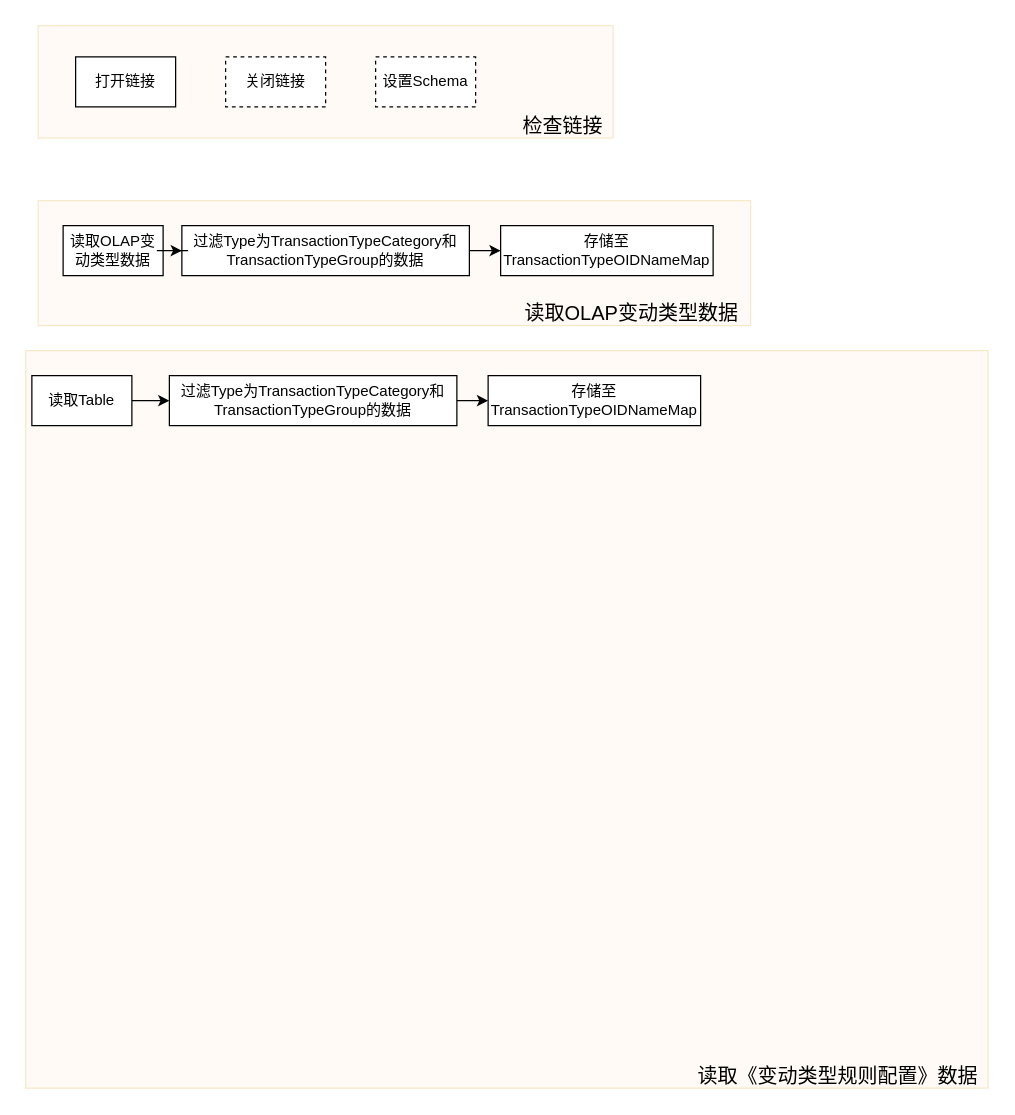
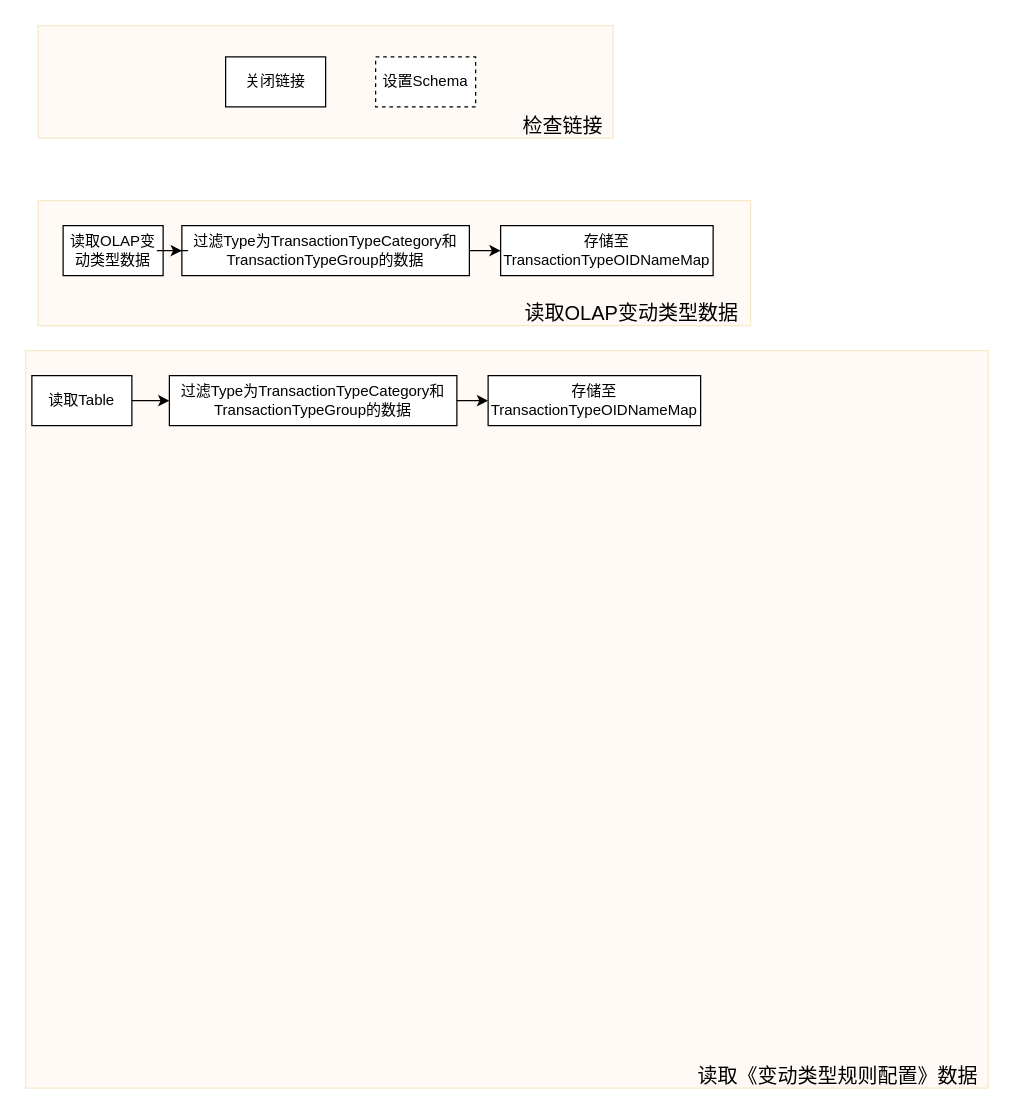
- <mxCell id="7" value="打开链接" style="rounded=0;whiteSpace=wrap;html=1;" parent="2" vertex="1"><mxGeometry x="30" y="25" width="80" height="40" as="geometry" /></mxCell>
- <mxCell id="5" value="关闭链接" style="rounded=0;whiteSpace=wrap;html=1;dashed=1;" parent="2" vertex="1"><mxGeometry x="150" y="25" width="80" height="40" as="geometry" /></mxCell>
+ <mxCell id="5" value="关闭链接" style="rounded=0;whiteSpace=wrap;html=1;" parent="2" vertex="1"><mxGeometry x="150" y="25" width="80" height="40" as="geometry" /></mxCell>
